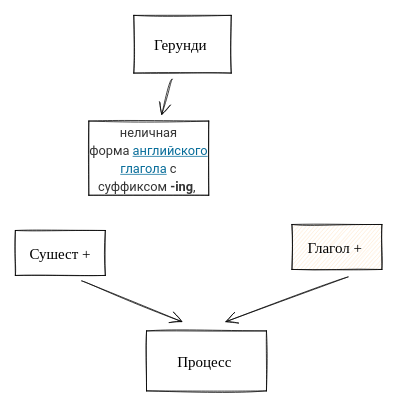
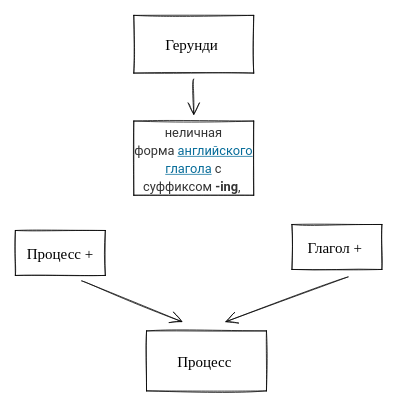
- <mxCell id="3" value="Герунди&amp;nbsp;" style="rounded=0;whiteSpace=wrap;html=1;sketch=1;hachureGap=4;fontFamily=Architects Daughter;fontSource=https%3A%2F%2Ffonts.googleapis.com%2Fcss%3Ffamily%3DArchitects%2BDaughter;fontSize=20;" vertex="1" parent="1"><mxGeometry x="178" y="20" width="130" height="77" as="geometry" /></mxCell>
+ <mxCell id="3" value="Герунди&amp;nbsp;" style="rounded=0;whiteSpace=wrap;html=1;sketch=1;hachureGap=4;fontFamily=Architects Daughter;fontSource=https%3A%2F%2Ffonts.googleapis.com%2Fcss%3Ffamily%3DArchitects%2BDaughter;fontSize=20;" vertex="1" parent="1"><mxGeometry x="178" y="20" width="160" height="77" as="geometry" /></mxCell>
- <mxCell id="4" value="&lt;span style=&quot;color: rgb(51 , 51 , 51) ; font-family: &amp;#34;roboto&amp;#34; , sans-serif ; font-size: 17.1px&quot;&gt;неличная форма&amp;nbsp;&lt;/span&gt;&lt;a href=&quot;https://www.native-english.ru/grammar/english-verbs&quot; style=&quot;box-sizing: inherit ; margin: 0px ; padding: 0px ; font-size: 17.1px ; vertical-align: baseline ; outline: 0px ; color: rgb(6 , 108 , 153) ; font-family: &amp;#34;roboto&amp;#34; , sans-serif&quot;&gt;английского глагола&lt;/a&gt;&lt;span style=&quot;color: rgb(51 , 51 , 51) ; font-family: &amp;#34;roboto&amp;#34; , sans-serif ; font-size: 17.1px&quot;&gt;&amp;nbsp;с суффиксом&amp;nbsp;&lt;/span&gt;&lt;b style=&quot;box-sizing: inherit ; margin: 0px ; padding: 0px ; border: 0px ; outline: 0px ; font-size: 17.1px ; vertical-align: baseline ; color: rgb(51 , 51 , 51) ; font-family: &amp;#34;roboto&amp;#34; , sans-serif&quot;&gt;-ing&lt;/b&gt;&lt;span style=&quot;color: rgb(51 , 51 , 51) ; font-family: &amp;#34;roboto&amp;#34; , sans-serif ; font-size: 17.1px&quot;&gt;,&amp;nbsp;&lt;/span&gt;" style="rounded=0;whiteSpace=wrap;html=1;sketch=1;hachureGap=4;fontFamily=Architects Daughter;fontSource=https%3A%2F%2Ffonts.googleapis.com%2Fcss%3Ffamily%3DArchitects%2BDaughter;fontSize=20;" vertex="1" parent="1"><mxGeometry x="118" y="161" width="160" height="99" as="geometry" /></mxCell>
+ <mxCell id="4" value="&lt;span style=&quot;color: rgb(51 , 51 , 51) ; font-family: &amp;#34;roboto&amp;#34; , sans-serif ; font-size: 17.1px&quot;&gt;неличная форма&amp;nbsp;&lt;/span&gt;&lt;a href=&quot;https://www.native-english.ru/grammar/english-verbs&quot; style=&quot;box-sizing: inherit ; margin: 0px ; padding: 0px ; font-size: 17.1px ; vertical-align: baseline ; outline: 0px ; color: rgb(6 , 108 , 153) ; font-family: &amp;#34;roboto&amp;#34; , sans-serif&quot;&gt;английского глагола&lt;/a&gt;&lt;span style=&quot;color: rgb(51 , 51 , 51) ; font-family: &amp;#34;roboto&amp;#34; , sans-serif ; font-size: 17.1px&quot;&gt;&amp;nbsp;с суффиксом&amp;nbsp;&lt;/span&gt;&lt;b style=&quot;box-sizing: inherit ; margin: 0px ; padding: 0px ; border: 0px ; outline: 0px ; font-size: 17.1px ; vertical-align: baseline ; color: rgb(51 , 51 , 51) ; font-family: &amp;#34;roboto&amp;#34; , sans-serif&quot;&gt;-ing&lt;/b&gt;&lt;span style=&quot;color: rgb(51 , 51 , 51) ; font-family: &amp;#34;roboto&amp;#34; , sans-serif ; font-size: 17.1px&quot;&gt;,&amp;nbsp;&lt;/span&gt;" style="rounded=0;whiteSpace=wrap;html=1;sketch=1;hachureGap=4;fontFamily=Architects Daughter;fontSource=https%3A%2F%2Ffonts.googleapis.com%2Fcss%3Ffamily%3DArchitects%2BDaughter;fontSize=20;" vertex="1" parent="1"><mxGeometry x="178" y="161" width="160" height="99" as="geometry" /></mxCell>
- <mxCell id="6" value="Глагол +&amp;nbsp;" style="whiteSpace=wrap;html=1;sketch=1;hachureGap=4;fontFamily=Architects Daughter;fontSource=https%3A%2F%2Ffonts.googleapis.com%2Fcss%3Ffamily%3DArchitects%2BDaughter;fontSize=20;fillColor=#ffe6cc;" vertex="1" parent="1"><mxGeometry x="389" y="299" width="120" height="60" as="geometry" /></mxCell>
+ <mxCell id="6" value="Глагол +&amp;nbsp;" style="whiteSpace=wrap;html=1;sketch=1;hachureGap=4;fontFamily=Architects Daughter;fontSource=https%3A%2F%2Ffonts.googleapis.com%2Fcss%3Ffamily%3DArchitects%2BDaughter;fontSize=20;" vertex="1" parent="1"><mxGeometry x="389" y="299" width="120" height="60" as="geometry" /></mxCell>
- <mxCell id="5" value="Сушест +" style="whiteSpace=wrap;html=1;sketch=1;hachureGap=4;fontFamily=Architects Daughter;fontSource=https%3A%2F%2Ffonts.googleapis.com%2Fcss%3Ffamily%3DArchitects%2BDaughter;fontSize=20;" vertex="1" parent="1"><mxGeometry x="20" y="307" width="120" height="60" as="geometry" /></mxCell>
+ <mxCell id="5" value="Процесс +" style="whiteSpace=wrap;html=1;sketch=1;hachureGap=4;fontFamily=Architects Daughter;fontSource=https%3A%2F%2Ffonts.googleapis.com%2Fcss%3Ffamily%3DArchitects%2BDaughter;fontSize=20;" vertex="1" parent="1"><mxGeometry x="20" y="307" width="120" height="60" as="geometry" /></mxCell>
